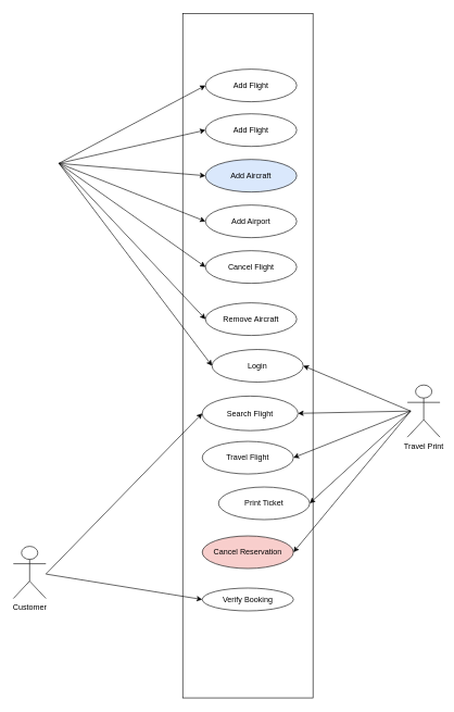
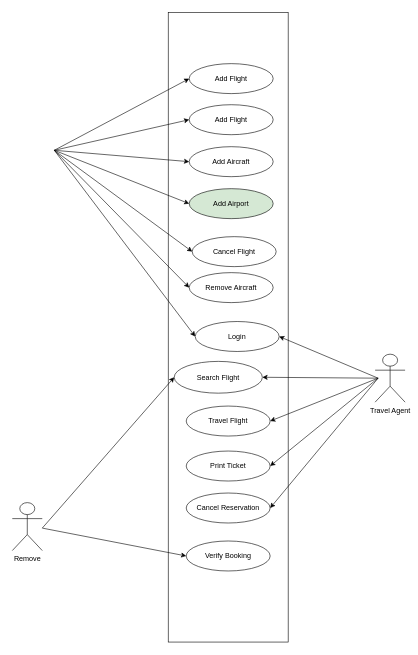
- <mxCell id="5" value="Add Aircraft" style="ellipse;whiteSpace=wrap;html=1;fillColor=#dae8fc;" vertex="1" parent="1"><mxGeometry x="315" y="244" width="140" height="50" as="geometry" /></mxCell>
+ <mxCell id="5" value="Add Aircraft" style="ellipse;whiteSpace=wrap;html=1;" vertex="1" parent="1"><mxGeometry x="315" y="244" width="140" height="50" as="geometry" /></mxCell>
- <mxCell id="6" value="Add Airport" style="ellipse;whiteSpace=wrap;html=1;" vertex="1" parent="1"><mxGeometry x="315" y="314" width="140" height="50" as="geometry" /></mxCell>
+ <mxCell id="6" value="Add Airport" style="ellipse;whiteSpace=wrap;html=1;fillColor=#d5e8d4;" vertex="1" parent="1"><mxGeometry x="315" y="314" width="140" height="50" as="geometry" /></mxCell>
- <mxCell id="7" value="Cancel Flight" style="ellipse;whiteSpace=wrap;html=1;" vertex="1" parent="1"><mxGeometry x="315" y="384" width="140" height="50" as="geometry" /></mxCell>
+ <mxCell id="7" value="Cancel Flight" style="ellipse;whiteSpace=wrap;html=1;" vertex="1" parent="1"><mxGeometry x="320" y="394" width="140" height="50" as="geometry" /></mxCell>
- <mxCell id="8" value="Remove Aircraft" style="ellipse;whiteSpace=wrap;html=1;" vertex="1" parent="1"><mxGeometry x="315" y="464" width="140" height="50" as="geometry" /></mxCell>
+ <mxCell id="8" value="Remove Aircraft" style="ellipse;whiteSpace=wrap;html=1;" vertex="1" parent="1"><mxGeometry x="315" y="454" width="140" height="50" as="geometry" /></mxCell>
- <mxCell id="14" value="Search Flight" style="ellipse;whiteSpace=wrap;html=1;" vertex="1" parent="1"><mxGeometry x="310" y="607" width="147" height="53" as="geometry" /></mxCell>
+ <mxCell id="14" value="Search Flight" style="ellipse;whiteSpace=wrap;html=1;" vertex="1" parent="1"><mxGeometry x="290" y="602" width="147" height="53" as="geometry" /></mxCell>
- <mxCell id="13" value="Travel Print" style="shape=umlActor;verticalLabelPosition=bottom;labelBackgroundColor=#ffffff;verticalAlign=top;html=1;" vertex="1" parent="1"><mxGeometry x="625" y="590" width="50" height="80" as="geometry" /></mxCell>
+ <mxCell id="13" value="Travel Agent" style="shape=umlActor;verticalLabelPosition=bottom;labelBackgroundColor=#ffffff;verticalAlign=top;html=1;" vertex="1" parent="1"><mxGeometry x="625" y="590" width="50" height="80" as="geometry" /></mxCell>
- <mxCell id="17" value="Print Ticket" style="ellipse;whiteSpace=wrap;html=1;" vertex="1" parent="1"><mxGeometry x="335" y="746.5" width="140" height="50" as="geometry" /></mxCell>
+ <mxCell id="17" value="Print Ticket" style="ellipse;whiteSpace=wrap;html=1;" vertex="1" parent="1"><mxGeometry x="310" y="751.5" width="140" height="50" as="geometry" /></mxCell>
- <mxCell id="16" value="Cancel Reservation" style="ellipse;whiteSpace=wrap;html=1;fillColor=#f8cecc;" vertex="1" parent="1"><mxGeometry x="310" y="821.5" width="140" height="50" as="geometry" /></mxCell>
+ <mxCell id="16" value="Cancel Reservation" style="ellipse;whiteSpace=wrap;html=1;" vertex="1" parent="1"><mxGeometry x="310" y="821.5" width="140" height="50" as="geometry" /></mxCell>
- <mxCell id="19" value="Verify Booking" style="ellipse;whiteSpace=wrap;html=1;" vertex="1" parent="1"><mxGeometry x="310" y="901.5" width="140" height="35" as="geometry" /></mxCell>
+ <mxCell id="19" value="Verify Booking" style="ellipse;whiteSpace=wrap;html=1;" vertex="1" parent="1"><mxGeometry x="310" y="901.5" width="140" height="50" as="geometry" /></mxCell>
- <mxCell id="18" value="Customer" style="shape=umlActor;verticalLabelPosition=bottom;labelBackgroundColor=#ffffff;verticalAlign=top;html=1;" vertex="1" parent="1"><mxGeometry x="20" y="837.5" width="50" height="80" as="geometry" /></mxCell>
+ <mxCell id="18" value="Remove" style="shape=umlActor;verticalLabelPosition=bottom;labelBackgroundColor=#ffffff;verticalAlign=top;html=1;" vertex="1" parent="1"><mxGeometry x="20" y="837.5" width="50" height="80" as="geometry" /></mxCell>
